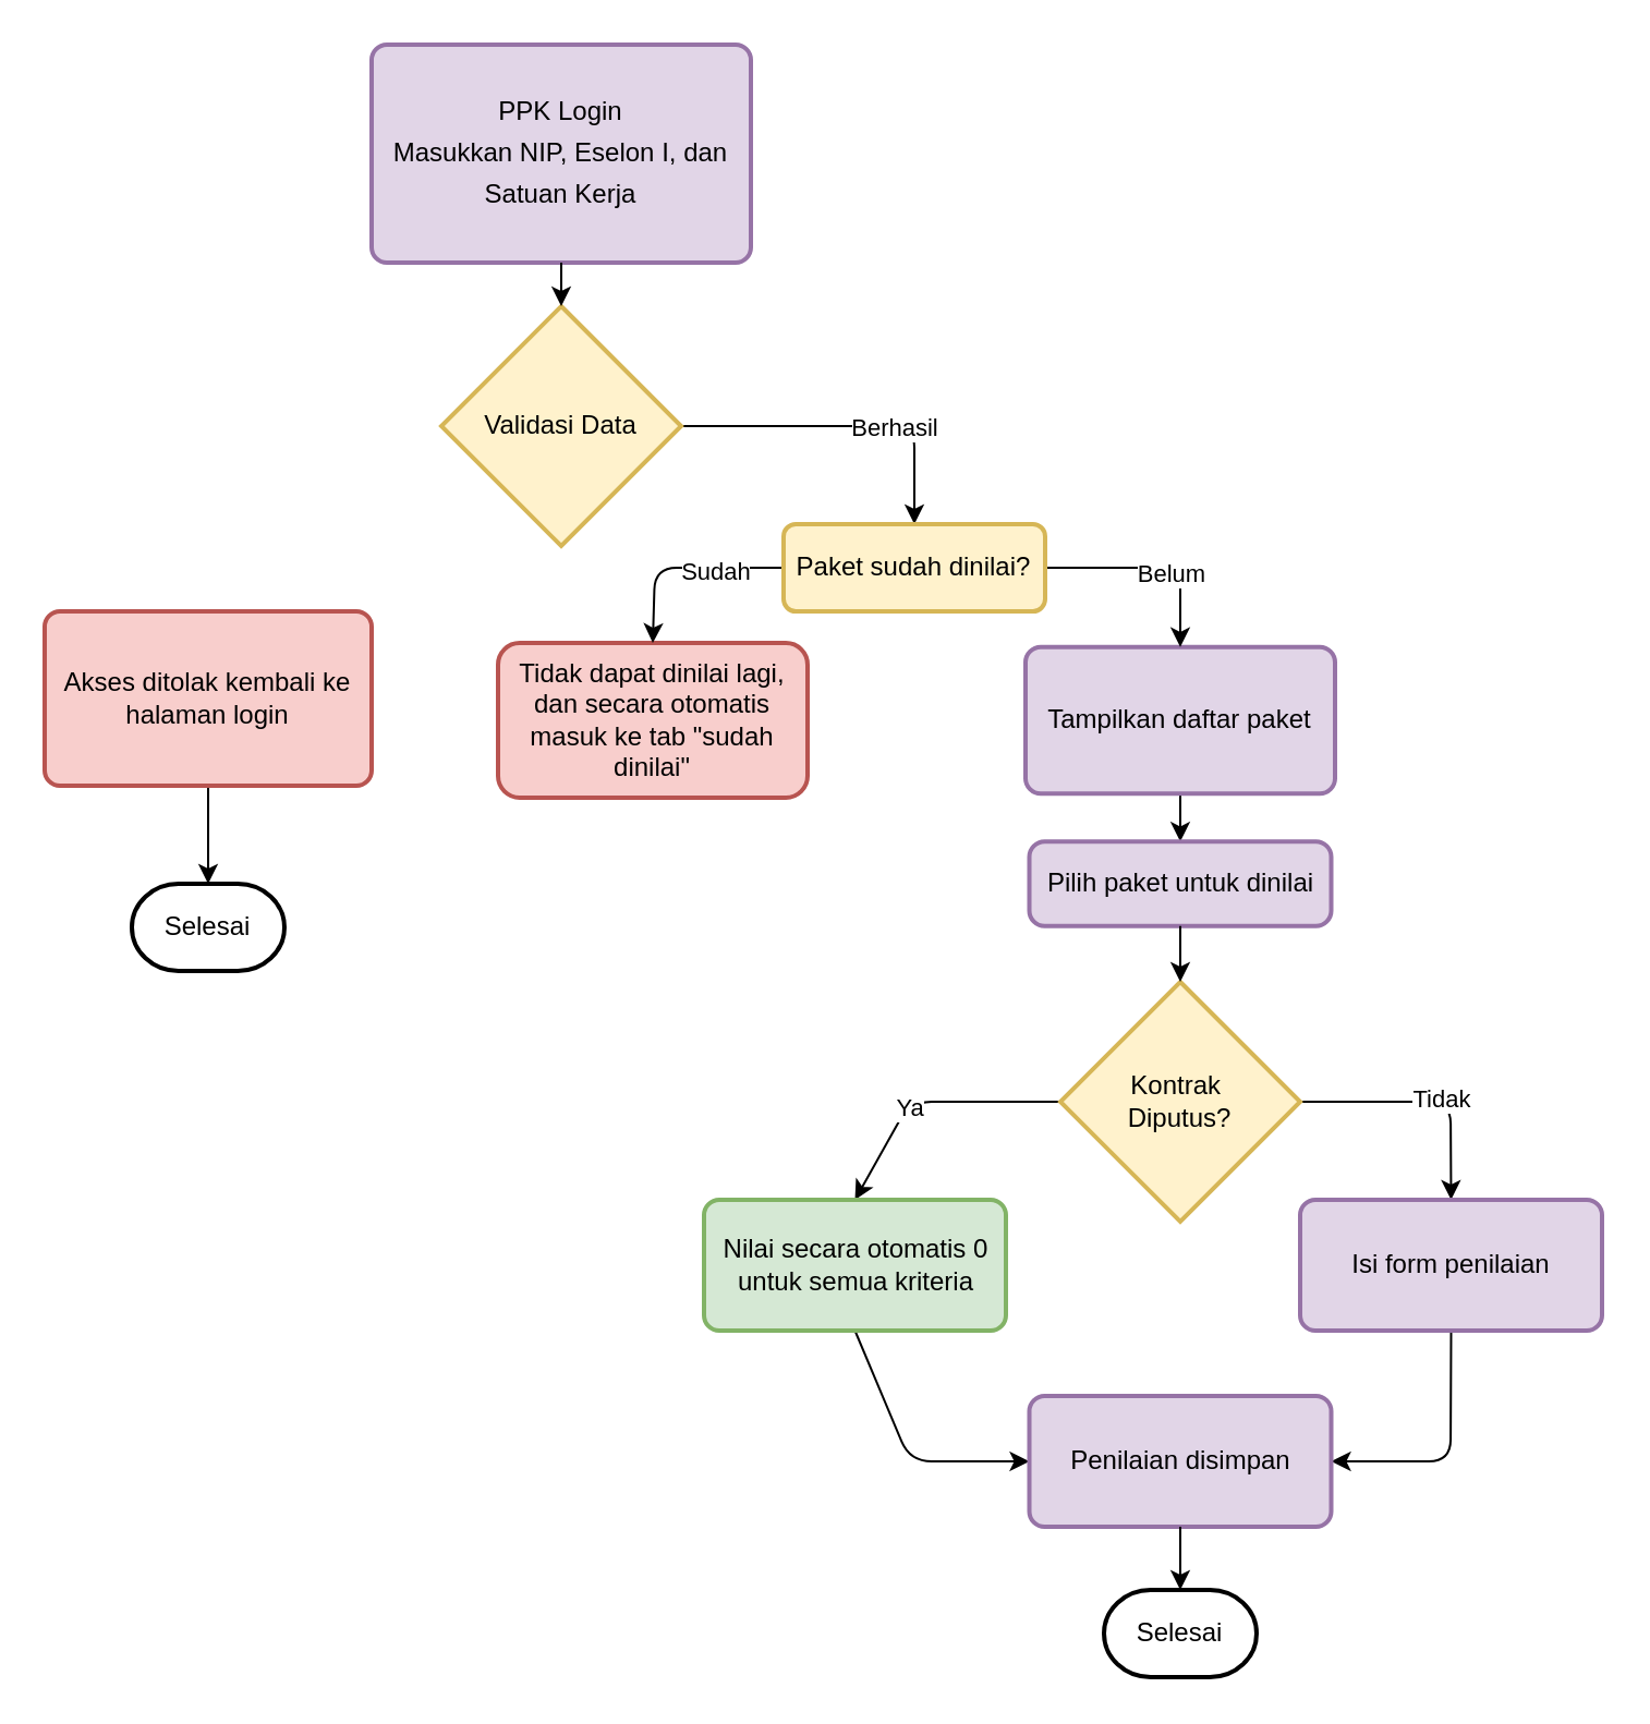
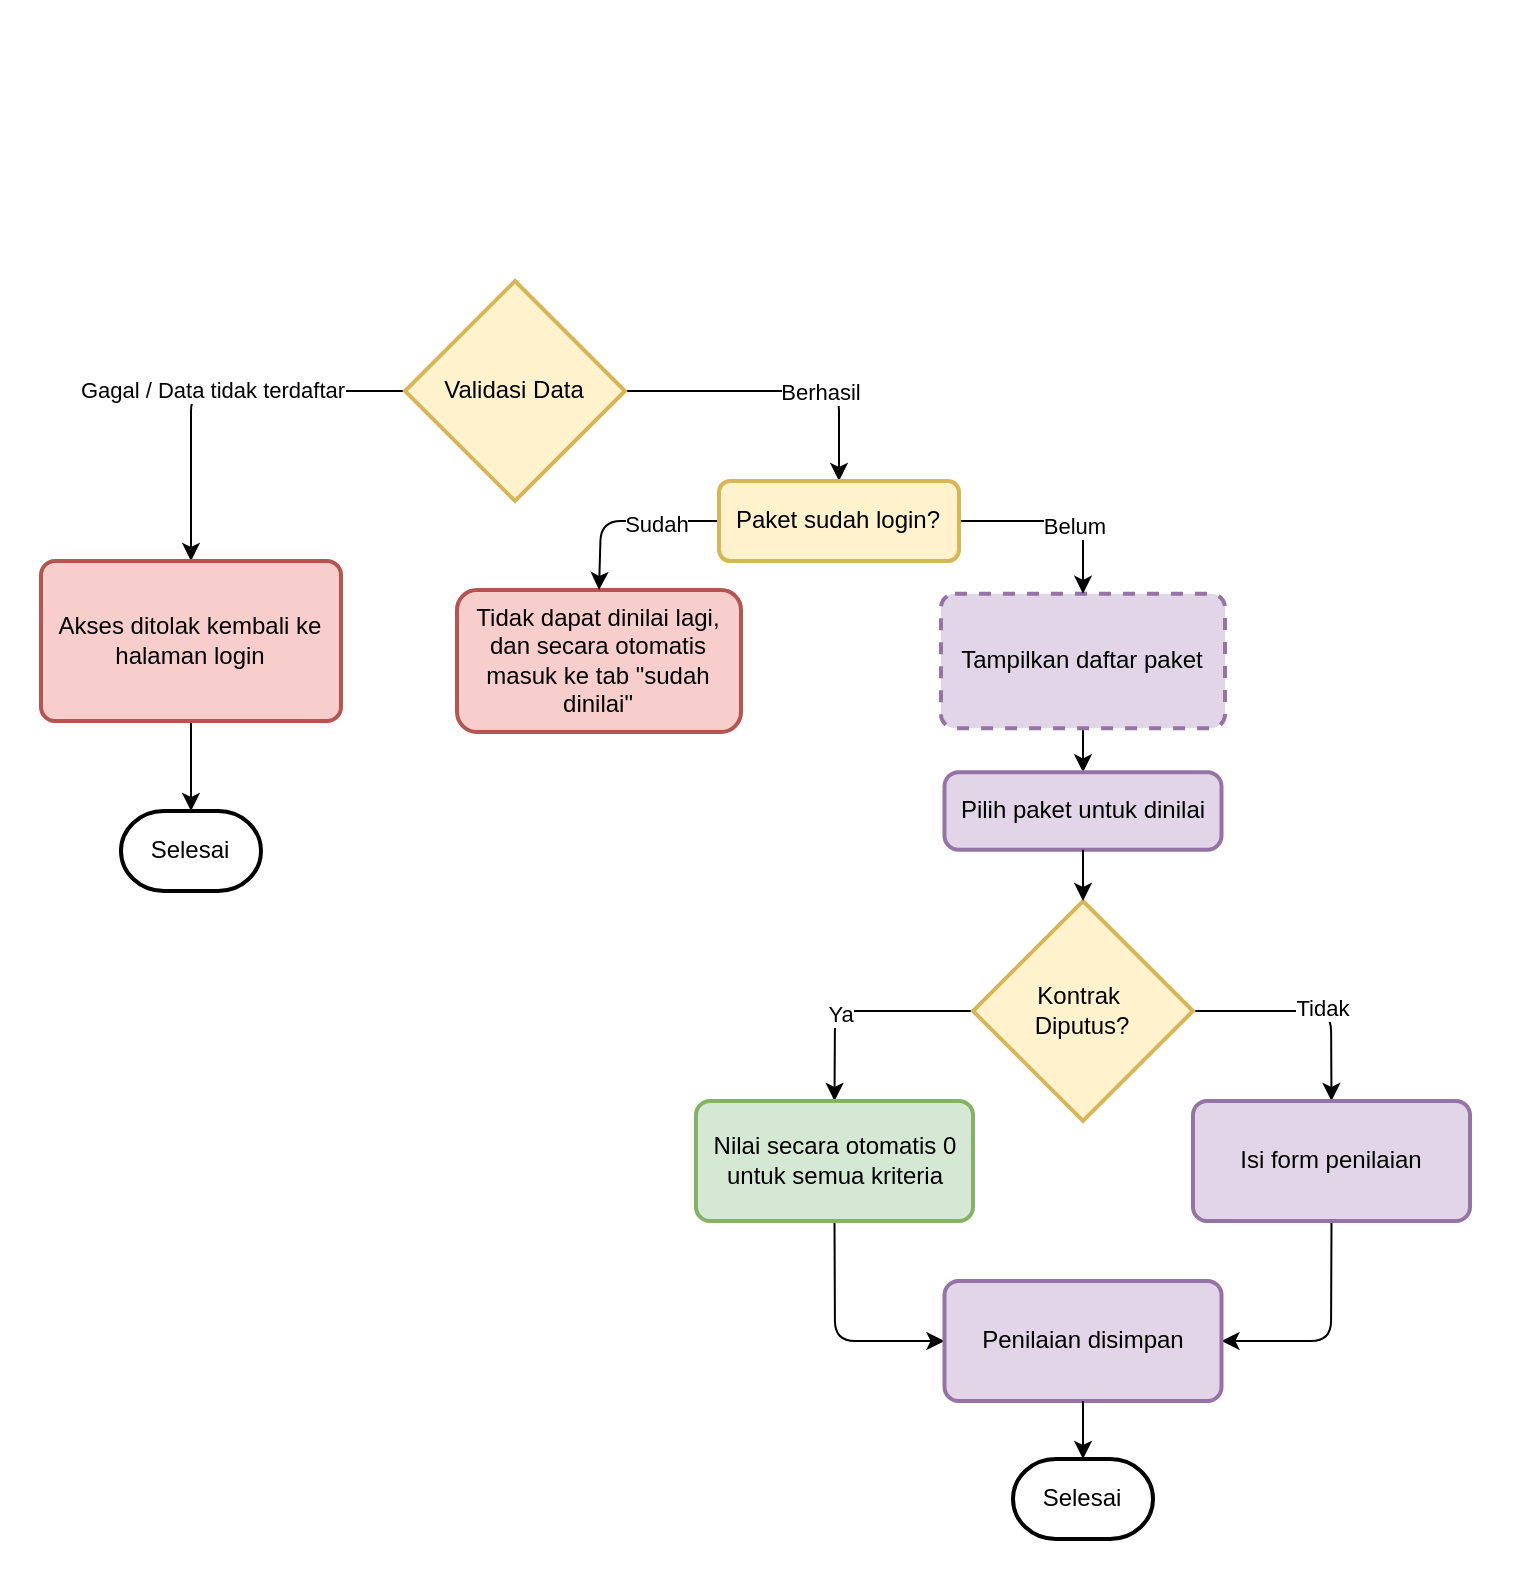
- <mxCell id="3" value="&lt;div style=&quot;line-height: 160%;&quot;&gt;PPK Login&lt;div&gt;Masukkan NIP, Eselon I, dan Satuan Kerja&lt;/div&gt;&lt;/div&gt;" style="rounded=1;whiteSpace=wrap;html=1;absoluteArcSize=1;arcSize=14;strokeWidth=2;fillColor=#e1d5e7;strokeColor=#9673a6;" parent="1" vertex="1"><mxGeometry x="170" y="20" width="174" height="100" as="geometry" /></mxCell>
- <mxCell id="10" style="edgeStyle=none;html=1;entryX=0.5;entryY=0;entryDx=0;entryDy=0;entryPerimeter=0;" parent="1" source="3" target="7" edge="1"><mxGeometry relative="1" as="geometry" /></mxCell>
+ <mxCell id="2" value="Gagal / Data tidak terdaftar" style="edgeStyle=none;html=1;exitX=0;exitY=0.5;exitDx=0;exitDy=0;exitPerimeter=0;entryX=0.5;entryY=0;entryDx=0;entryDy=0;" parent="1" source="7" target="12" edge="1"><mxGeometry relative="1" as="geometry"><Array as="points"><mxPoint x="95" y="195" /></Array></mxGeometry></mxCell>
- <mxCell id="19" value="Paket sudah dinilai?" style="whiteSpace=wrap;html=1;rounded=1;arcSize=14;strokeWidth=2;fillColor=#fff2cc;strokeColor=#d6b656;" parent="1" vertex="1"><mxGeometry x="359" y="240" width="120" height="40" as="geometry" /></mxCell>
+ <mxCell id="19" value="Paket sudah login?" style="whiteSpace=wrap;html=1;rounded=1;arcSize=14;strokeWidth=2;fillColor=#fff2cc;strokeColor=#d6b656;" parent="1" vertex="1"><mxGeometry x="359" y="240" width="120" height="40" as="geometry" /></mxCell>
- <mxCell id="9" value="Tampilkan daftar paket" style="rounded=1;whiteSpace=wrap;html=1;absoluteArcSize=1;arcSize=14;strokeWidth=2;fillColor=#e1d5e7;strokeColor=#9673a6;" parent="1" vertex="1"><mxGeometry x="470" y="296.4" width="142" height="67.2" as="geometry" /></mxCell>
+ <mxCell id="9" value="Tampilkan daftar paket" style="rounded=1;whiteSpace=wrap;html=1;absoluteArcSize=1;arcSize=14;strokeWidth=2;fillColor=#e1d5e7;strokeColor=#9673a6;dashed=1;" parent="1" vertex="1"><mxGeometry x="470" y="296.4" width="142" height="67.2" as="geometry" /></mxCell>
- <mxCell id="29" value="Nilai secara otomatis 0 untuk semua kriteria" style="rounded=1;whiteSpace=wrap;html=1;absoluteArcSize=1;arcSize=14;strokeWidth=2;fillColor=#d5e8d4;strokeColor=#82b366;" parent="1" vertex="1"><mxGeometry x="322.5" y="550" width="138.5" height="60" as="geometry" /></mxCell>
+ <mxCell id="29" value="Nilai secara otomatis 0 untuk semua kriteria" style="rounded=1;whiteSpace=wrap;html=1;absoluteArcSize=1;arcSize=14;strokeWidth=2;fillColor=#d5e8d4;strokeColor=#82b366;" parent="1" vertex="1"><mxGeometry x="347.5" y="550" width="138.5" height="60" as="geometry" /></mxCell>
